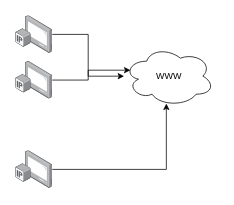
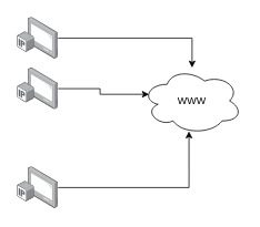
- <mxCell id="2" value="WWW" style="ellipse;shape=cloud;whiteSpace=wrap;html=1;" vertex="1" parent="1"><mxGeometry x="165" y="60.9" width="120" height="80" as="geometry" /></mxCell>
+ <mxCell id="2" value="WWW" style="ellipse;shape=cloud;whiteSpace=wrap;html=1;" vertex="1" parent="1"><mxGeometry x="170" y="80.9" width="120" height="80" as="geometry" /></mxCell>
